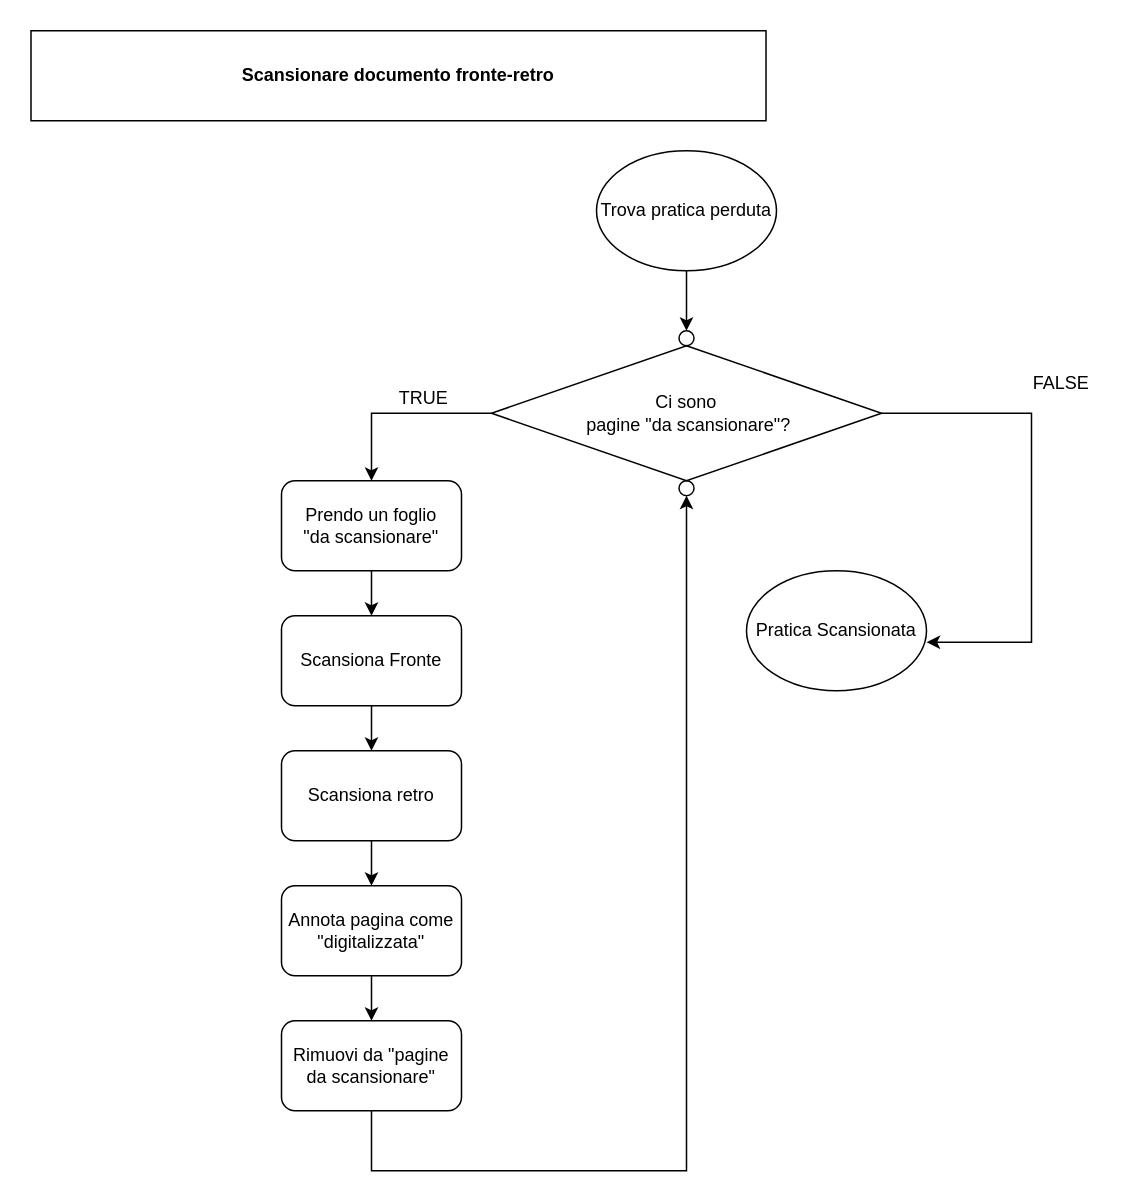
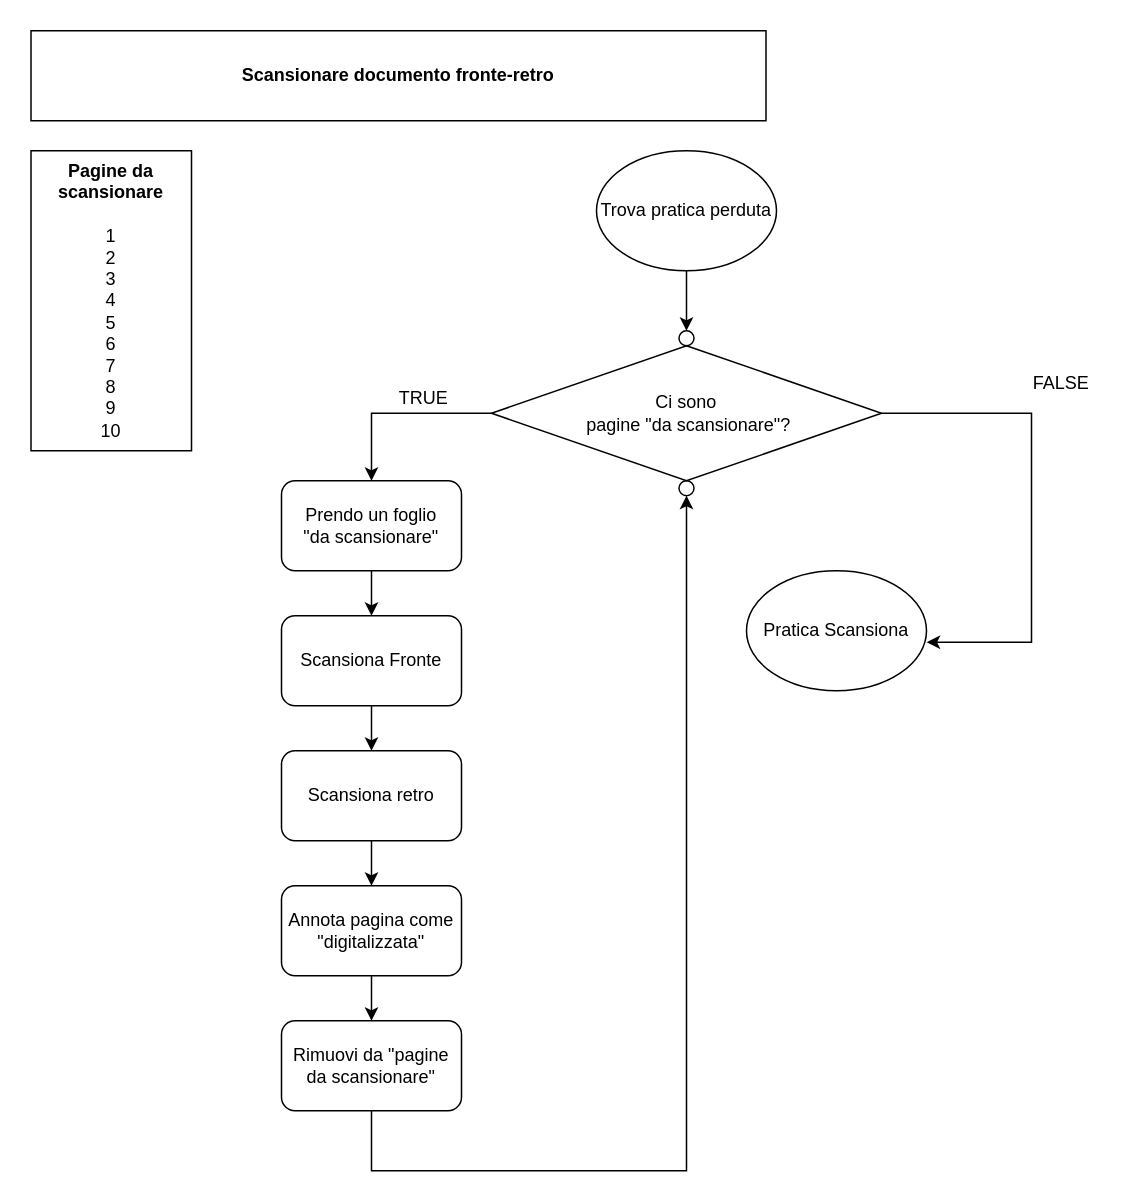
+ <mxCell id="6" value="&lt;b&gt;Pagine da scansionare&lt;br&gt;&lt;/b&gt;&lt;br&gt;1&lt;br&gt;2&lt;br&gt;3&lt;br&gt;4&lt;br&gt;5&lt;br&gt;6&lt;br&gt;7&lt;br&gt;8&lt;br&gt;9&lt;br&gt;10" style="rounded=0;whiteSpace=wrap;html=1;fillColor=none;verticalAlign=top;" vertex="1" parent="1"><mxGeometry x="20" y="100" width="107" height="200" as="geometry" /></mxCell>
- <mxCell id="13" value="Pratica Scansionata" style="ellipse;whiteSpace=wrap;html=1;fillColor=none;" vertex="1" parent="1"><mxGeometry x="497" y="380" width="120" height="80" as="geometry" /></mxCell>
+ <mxCell id="13" value="Pratica Scansiona" style="ellipse;whiteSpace=wrap;html=1;fillColor=none;" vertex="1" parent="1"><mxGeometry x="497" y="380" width="120" height="80" as="geometry" /></mxCell>
